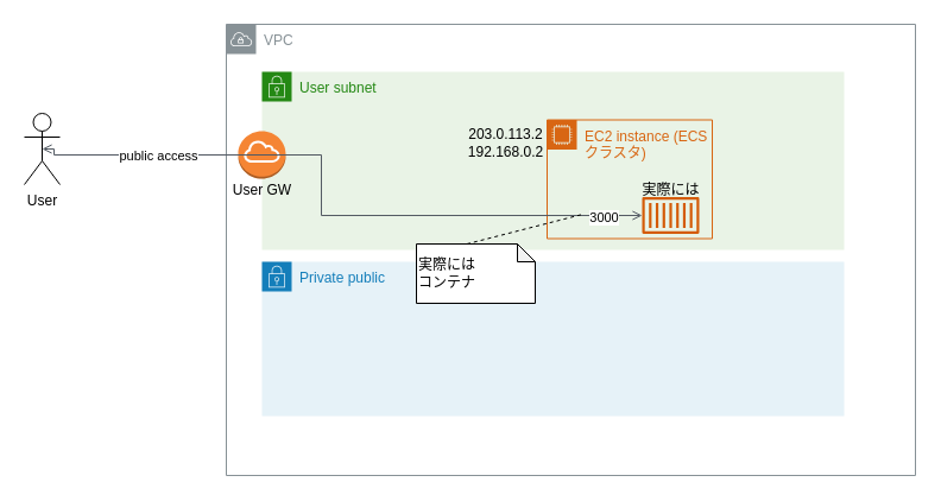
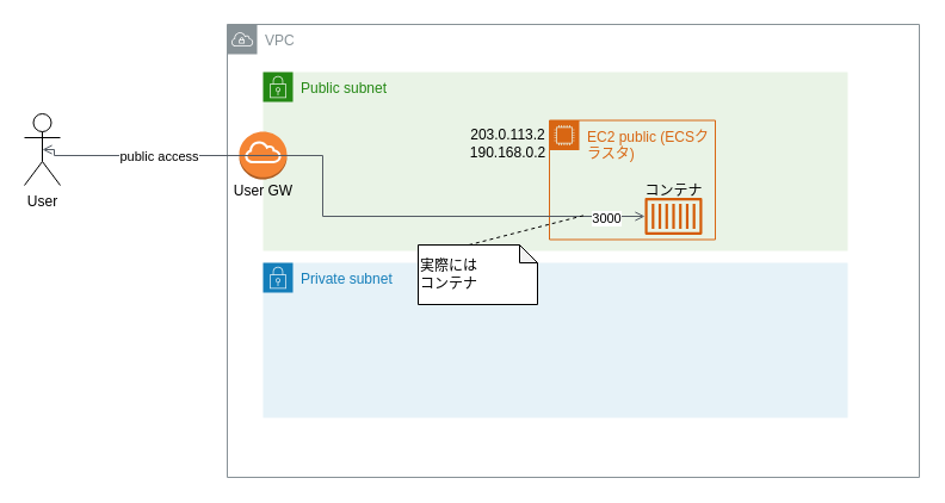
- <mxCell id="4" value="User subnet" style="points=[[0,0],[0.25,0],[0.5,0],[0.75,0],[1,0],[1,0.25],[1,0.5],[1,0.75],[1,1],[0.75,1],[0.5,1],[0.25,1],[0,1],[0,0.75],[0,0.5],[0,0.25]];outlineConnect=0;gradientColor=none;html=1;whiteSpace=wrap;fontSize=12;fontStyle=0;container=1;pointerEvents=0;collapsible=0;recursiveResize=0;shape=mxgraph.aws4.group;grIcon=mxgraph.aws4.group_security_group;grStroke=0;strokeColor=#248814;fillColor=#E9F3E6;verticalAlign=top;align=left;spacingLeft=30;fontColor=#248814;dashed=0;" parent="1" vertex="1"><mxGeometry x="220" y="60" width="490" height="150" as="geometry" /></mxCell>
+ <mxCell id="4" value="Public subnet" style="points=[[0,0],[0.25,0],[0.5,0],[0.75,0],[1,0],[1,0.25],[1,0.5],[1,0.75],[1,1],[0.75,1],[0.5,1],[0.25,1],[0,1],[0,0.75],[0,0.5],[0,0.25]];outlineConnect=0;gradientColor=none;html=1;whiteSpace=wrap;fontSize=12;fontStyle=0;container=1;pointerEvents=0;collapsible=0;recursiveResize=0;shape=mxgraph.aws4.group;grIcon=mxgraph.aws4.group_security_group;grStroke=0;strokeColor=#248814;fillColor=#E9F3E6;verticalAlign=top;align=left;spacingLeft=30;fontColor=#248814;dashed=0;" parent="1" vertex="1"><mxGeometry x="220" y="60" width="490" height="150" as="geometry" /></mxCell>
- <mxCell id="8" value="203.0.113.2&lt;br&gt;192.168.0.2" style="text;html=1;align=center;verticalAlign=middle;resizable=0;points=[];autosize=1;strokeColor=none;fillColor=none;" parent="4" vertex="1"><mxGeometry x="160" y="40" width="90" height="40" as="geometry" /></mxCell>
+ <mxCell id="8" value="203.0.113.2&lt;br&gt;190.168.0.2" style="text;html=1;align=center;verticalAlign=middle;resizable=0;points=[];autosize=1;strokeColor=none;fillColor=none;" parent="4" vertex="1"><mxGeometry x="160" y="40" width="90" height="40" as="geometry" /></mxCell>
- <mxCell id="5" value="EC2 instance (ECSクラスタ)" style="points=[[0,0],[0.25,0],[0.5,0],[0.75,0],[1,0],[1,0.25],[1,0.5],[1,0.75],[1,1],[0.75,1],[0.5,1],[0.25,1],[0,1],[0,0.75],[0,0.5],[0,0.25]];outlineConnect=0;gradientColor=none;html=1;whiteSpace=wrap;fontSize=12;fontStyle=0;container=1;pointerEvents=0;collapsible=0;recursiveResize=0;shape=mxgraph.aws4.group;grIcon=mxgraph.aws4.group_ec2_instance_contents;strokeColor=#D86613;fillColor=none;verticalAlign=top;align=left;spacingLeft=30;fontColor=#D86613;dashed=0;" parent="4" vertex="1"><mxGeometry x="240" y="40.5" width="139" height="100" as="geometry" /></mxCell>
+ <mxCell id="5" value="EC2 public (ECSクラスタ)" style="points=[[0,0],[0.25,0],[0.5,0],[0.75,0],[1,0],[1,0.25],[1,0.5],[1,0.75],[1,1],[0.75,1],[0.5,1],[0.25,1],[0,1],[0,0.75],[0,0.5],[0,0.25]];outlineConnect=0;gradientColor=none;html=1;whiteSpace=wrap;fontSize=12;fontStyle=0;container=1;pointerEvents=0;collapsible=0;recursiveResize=0;shape=mxgraph.aws4.group;grIcon=mxgraph.aws4.group_ec2_instance_contents;strokeColor=#D86613;fillColor=none;verticalAlign=top;align=left;spacingLeft=30;fontColor=#D86613;dashed=0;" parent="4" vertex="1"><mxGeometry x="240" y="40.5" width="139" height="100" as="geometry" /></mxCell>
- <mxCell id="7" value="実際には" style="text;html=1;align=center;verticalAlign=middle;resizable=0;points=[];autosize=1;strokeColor=none;fillColor=none;" parent="5" vertex="1"><mxGeometry x="69" y="44.5" width="70" height="30" as="geometry" /></mxCell>
+ <mxCell id="7" value="コンテナ" style="text;html=1;align=center;verticalAlign=middle;resizable=0;points=[];autosize=1;strokeColor=none;fillColor=none;" parent="5" vertex="1"><mxGeometry x="69" y="44.5" width="70" height="30" as="geometry" /></mxCell>
- <mxCell id="3" value="Private public" style="points=[[0,0],[0.25,0],[0.5,0],[0.75,0],[1,0],[1,0.25],[1,0.5],[1,0.75],[1,1],[0.75,1],[0.5,1],[0.25,1],[0,1],[0,0.75],[0,0.5],[0,0.25]];outlineConnect=0;gradientColor=none;html=1;whiteSpace=wrap;fontSize=12;fontStyle=0;container=1;pointerEvents=0;collapsible=0;recursiveResize=0;shape=mxgraph.aws4.group;grIcon=mxgraph.aws4.group_security_group;grStroke=0;strokeColor=#147EBA;fillColor=#E6F2F8;verticalAlign=top;align=left;spacingLeft=30;fontColor=#147EBA;dashed=0;" parent="1" vertex="1"><mxGeometry x="220" y="220" width="490" height="130" as="geometry" /></mxCell>
+ <mxCell id="3" value="Private subnet" style="points=[[0,0],[0.25,0],[0.5,0],[0.75,0],[1,0],[1,0.25],[1,0.5],[1,0.75],[1,1],[0.75,1],[0.5,1],[0.25,1],[0,1],[0,0.75],[0,0.5],[0,0.25]];outlineConnect=0;gradientColor=none;html=1;whiteSpace=wrap;fontSize=12;fontStyle=0;container=1;pointerEvents=0;collapsible=0;recursiveResize=0;shape=mxgraph.aws4.group;grIcon=mxgraph.aws4.group_security_group;grStroke=0;strokeColor=#147EBA;fillColor=#E6F2F8;verticalAlign=top;align=left;spacingLeft=30;fontColor=#147EBA;dashed=0;" parent="1" vertex="1"><mxGeometry x="220" y="220" width="490" height="130" as="geometry" /></mxCell>
